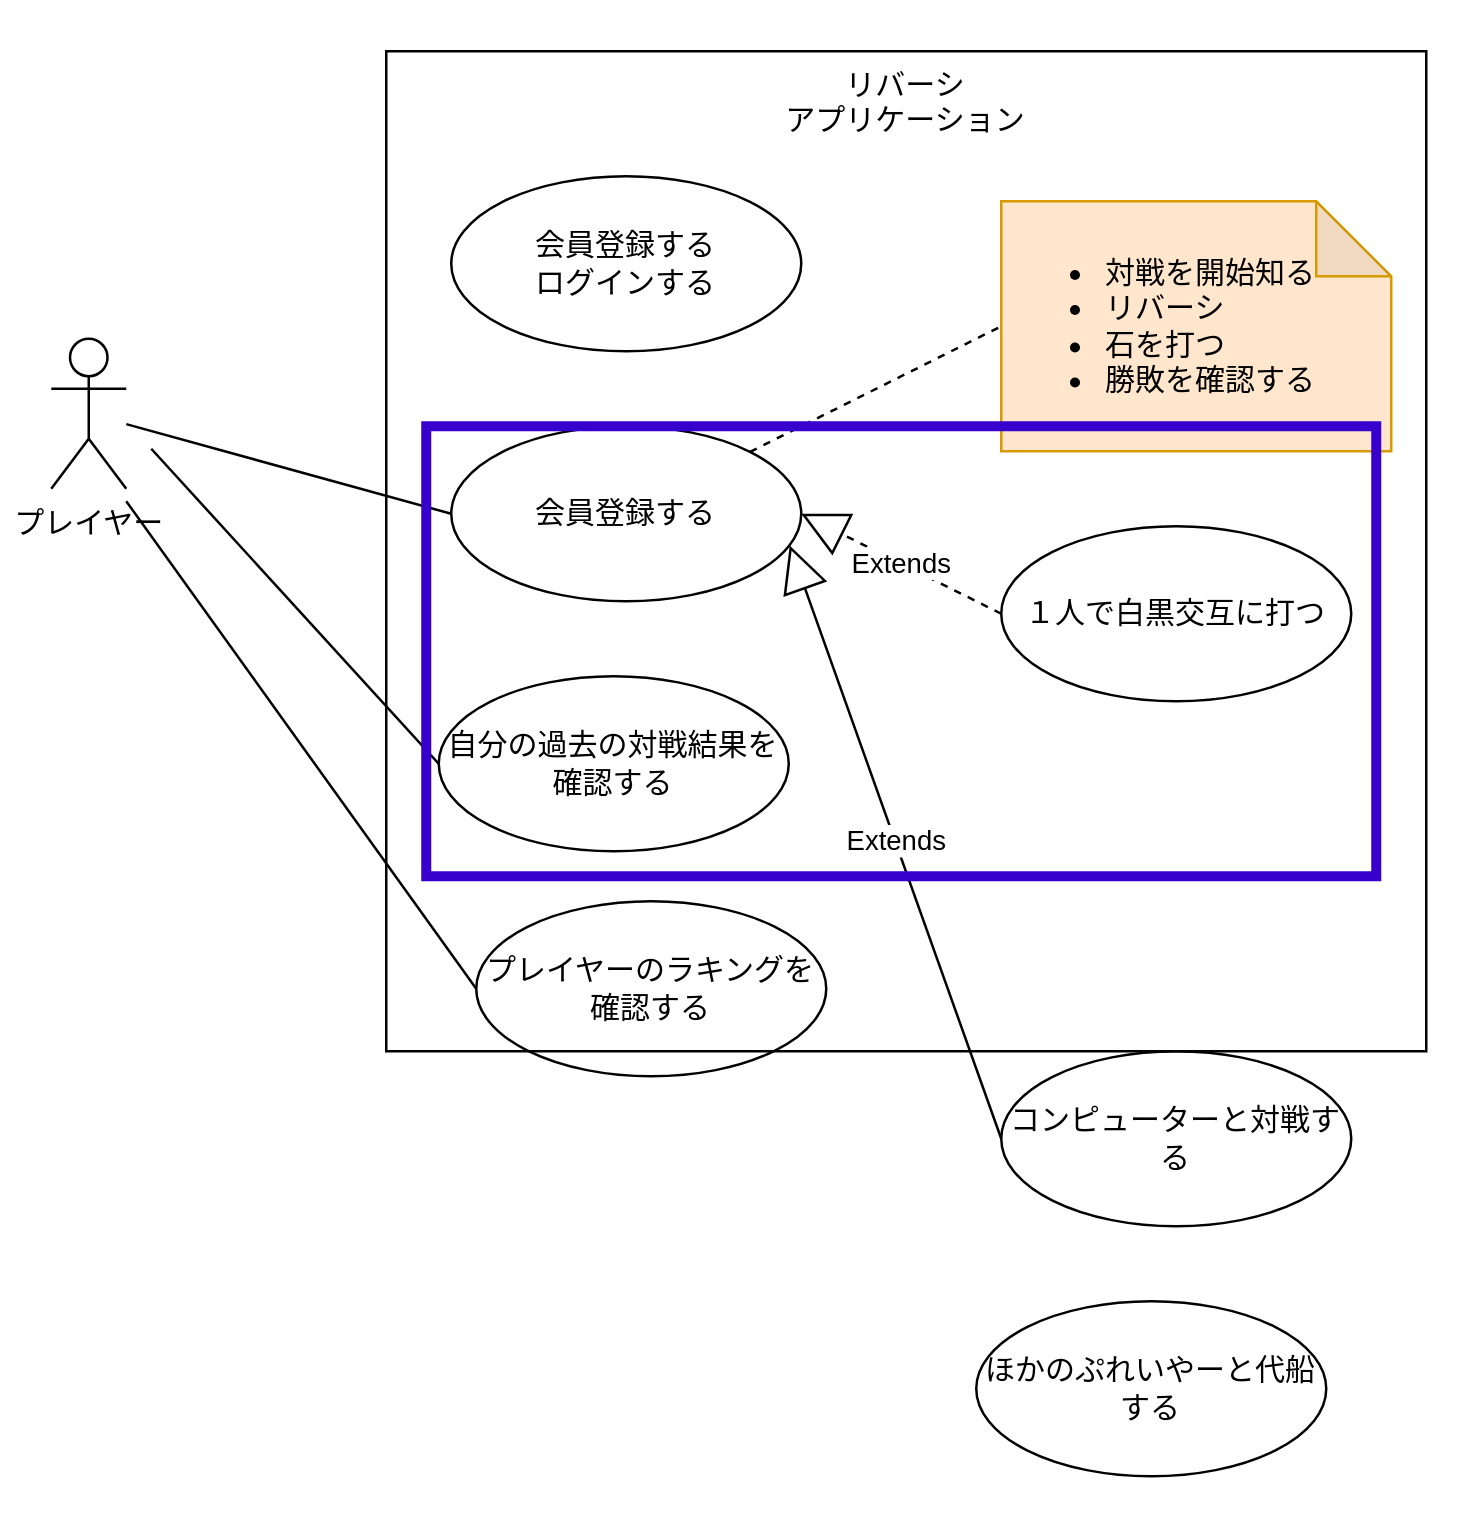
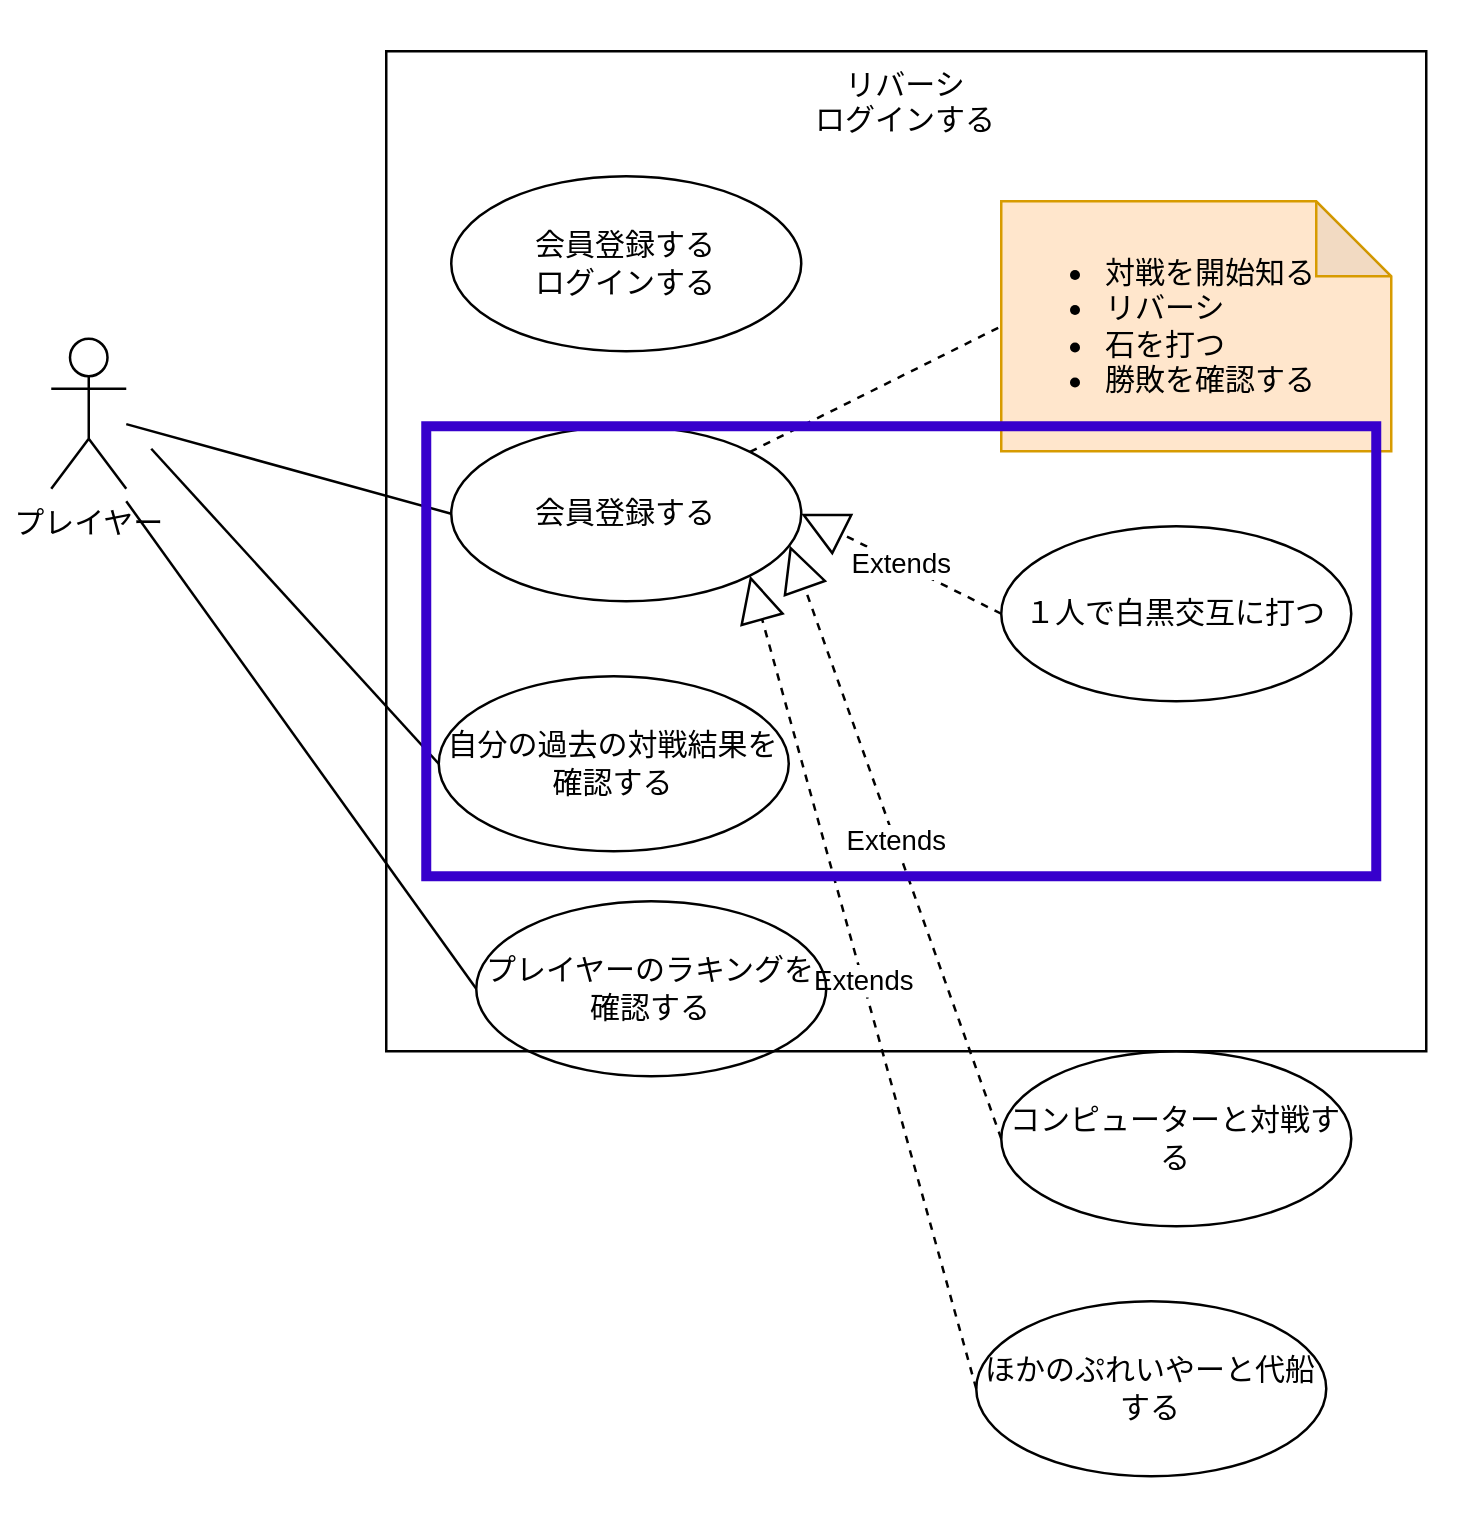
- <mxCell id="2" value="リバーシ&lt;br&gt;アプリケーション" style="rounded=0;whiteSpace=wrap;html=1;fillColor=none;align=center;verticalAlign=top;" vertex="1" parent="1"><mxGeometry x="154" y="20" width="416" height="400" as="geometry" /></mxCell>
+ <mxCell id="2" value="リバーシ&lt;br&gt;ログインする" style="rounded=0;whiteSpace=wrap;html=1;fillColor=none;align=center;verticalAlign=top;" vertex="1" parent="1"><mxGeometry x="154" y="20" width="416" height="400" as="geometry" /></mxCell>
- <mxCell id="15" value="Extends" style="endArrow=block;endSize=16;endFill=0;html=1;dashed=0;exitX=0;exitY=0.5;exitDx=0;exitDy=0;entryX=0.967;entryY=0.681;entryDx=0;entryDy=0;entryPerimeter=0;" edge="1" parent="1" source="12" target="4"><mxGeometry width="160" relative="1" as="geometry"><mxPoint x="410" y="255" as="sourcePoint" /><mxPoint x="330" y="215" as="targetPoint" /></mxGeometry></mxCell>
+ <mxCell id="15" value="Extends" style="endArrow=block;endSize=16;endFill=0;html=1;dashed=1;exitX=0;exitY=0.5;exitDx=0;exitDy=0;entryX=0.967;entryY=0.681;entryDx=0;entryDy=0;entryPerimeter=0;" edge="1" parent="1" source="12" target="4"><mxGeometry width="160" relative="1" as="geometry"><mxPoint x="410" y="255" as="sourcePoint" /><mxPoint x="330" y="215" as="targetPoint" /></mxGeometry></mxCell>
+ <mxCell id="16" value="Extends" style="endArrow=block;endSize=16;endFill=0;html=1;dashed=1;exitX=0;exitY=0.5;exitDx=0;exitDy=0;entryX=1;entryY=1;entryDx=0;entryDy=0;" edge="1" parent="1" source="13" target="4"><mxGeometry width="160" relative="1" as="geometry"><mxPoint x="420" y="265" as="sourcePoint" /><mxPoint x="340" y="225" as="targetPoint" /></mxGeometry></mxCell>
